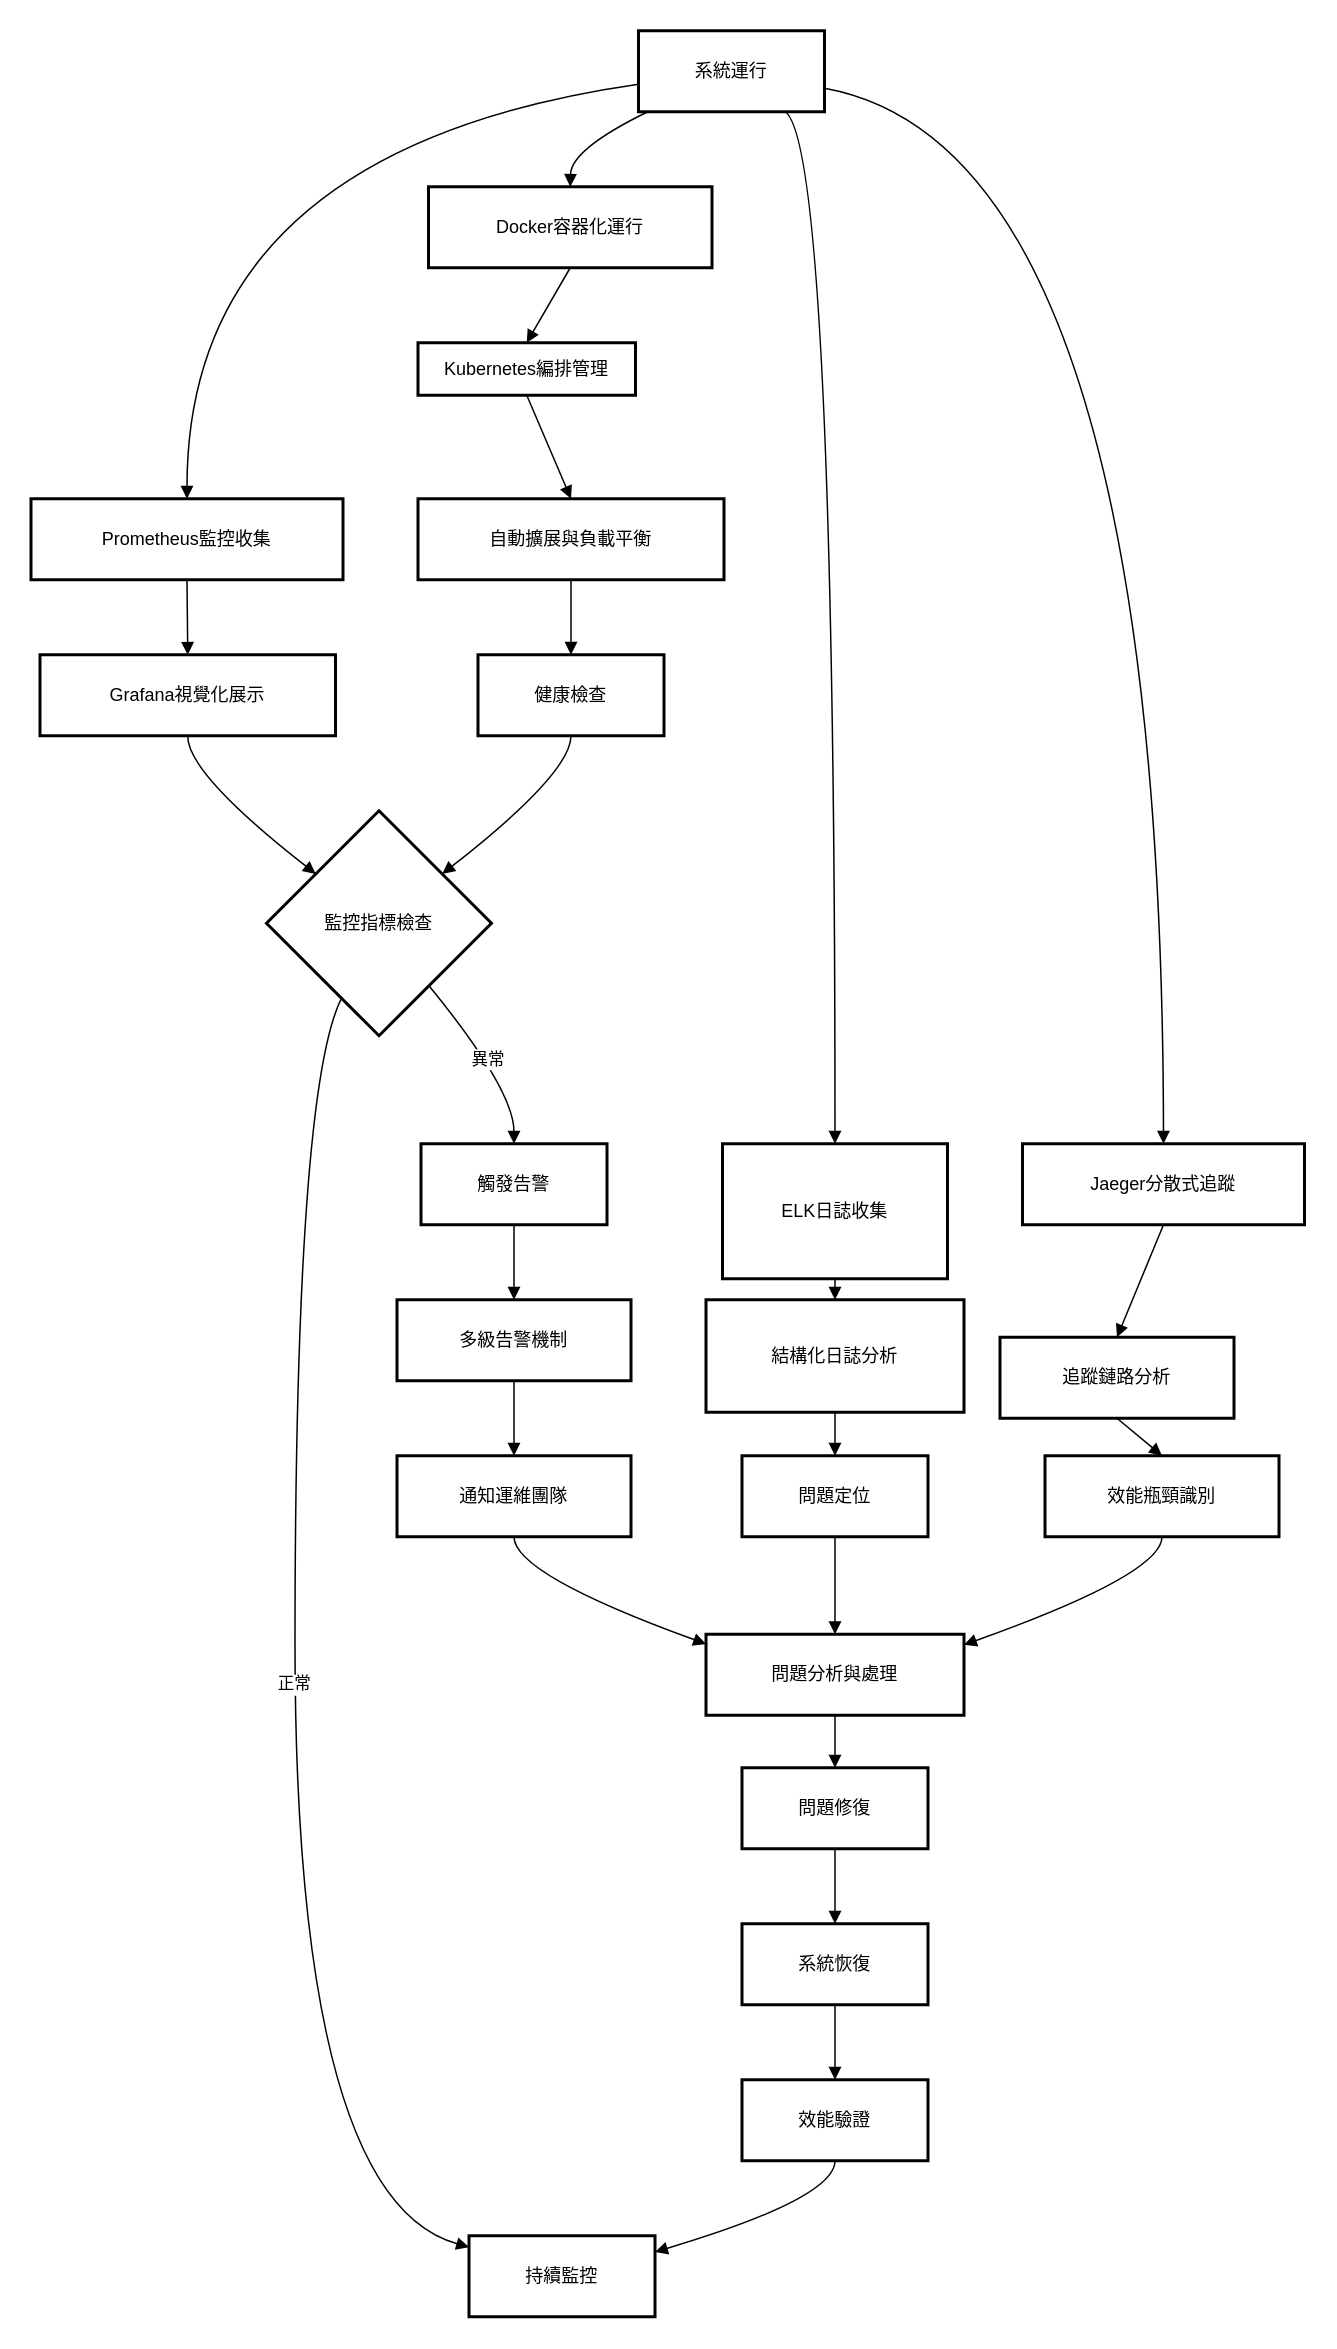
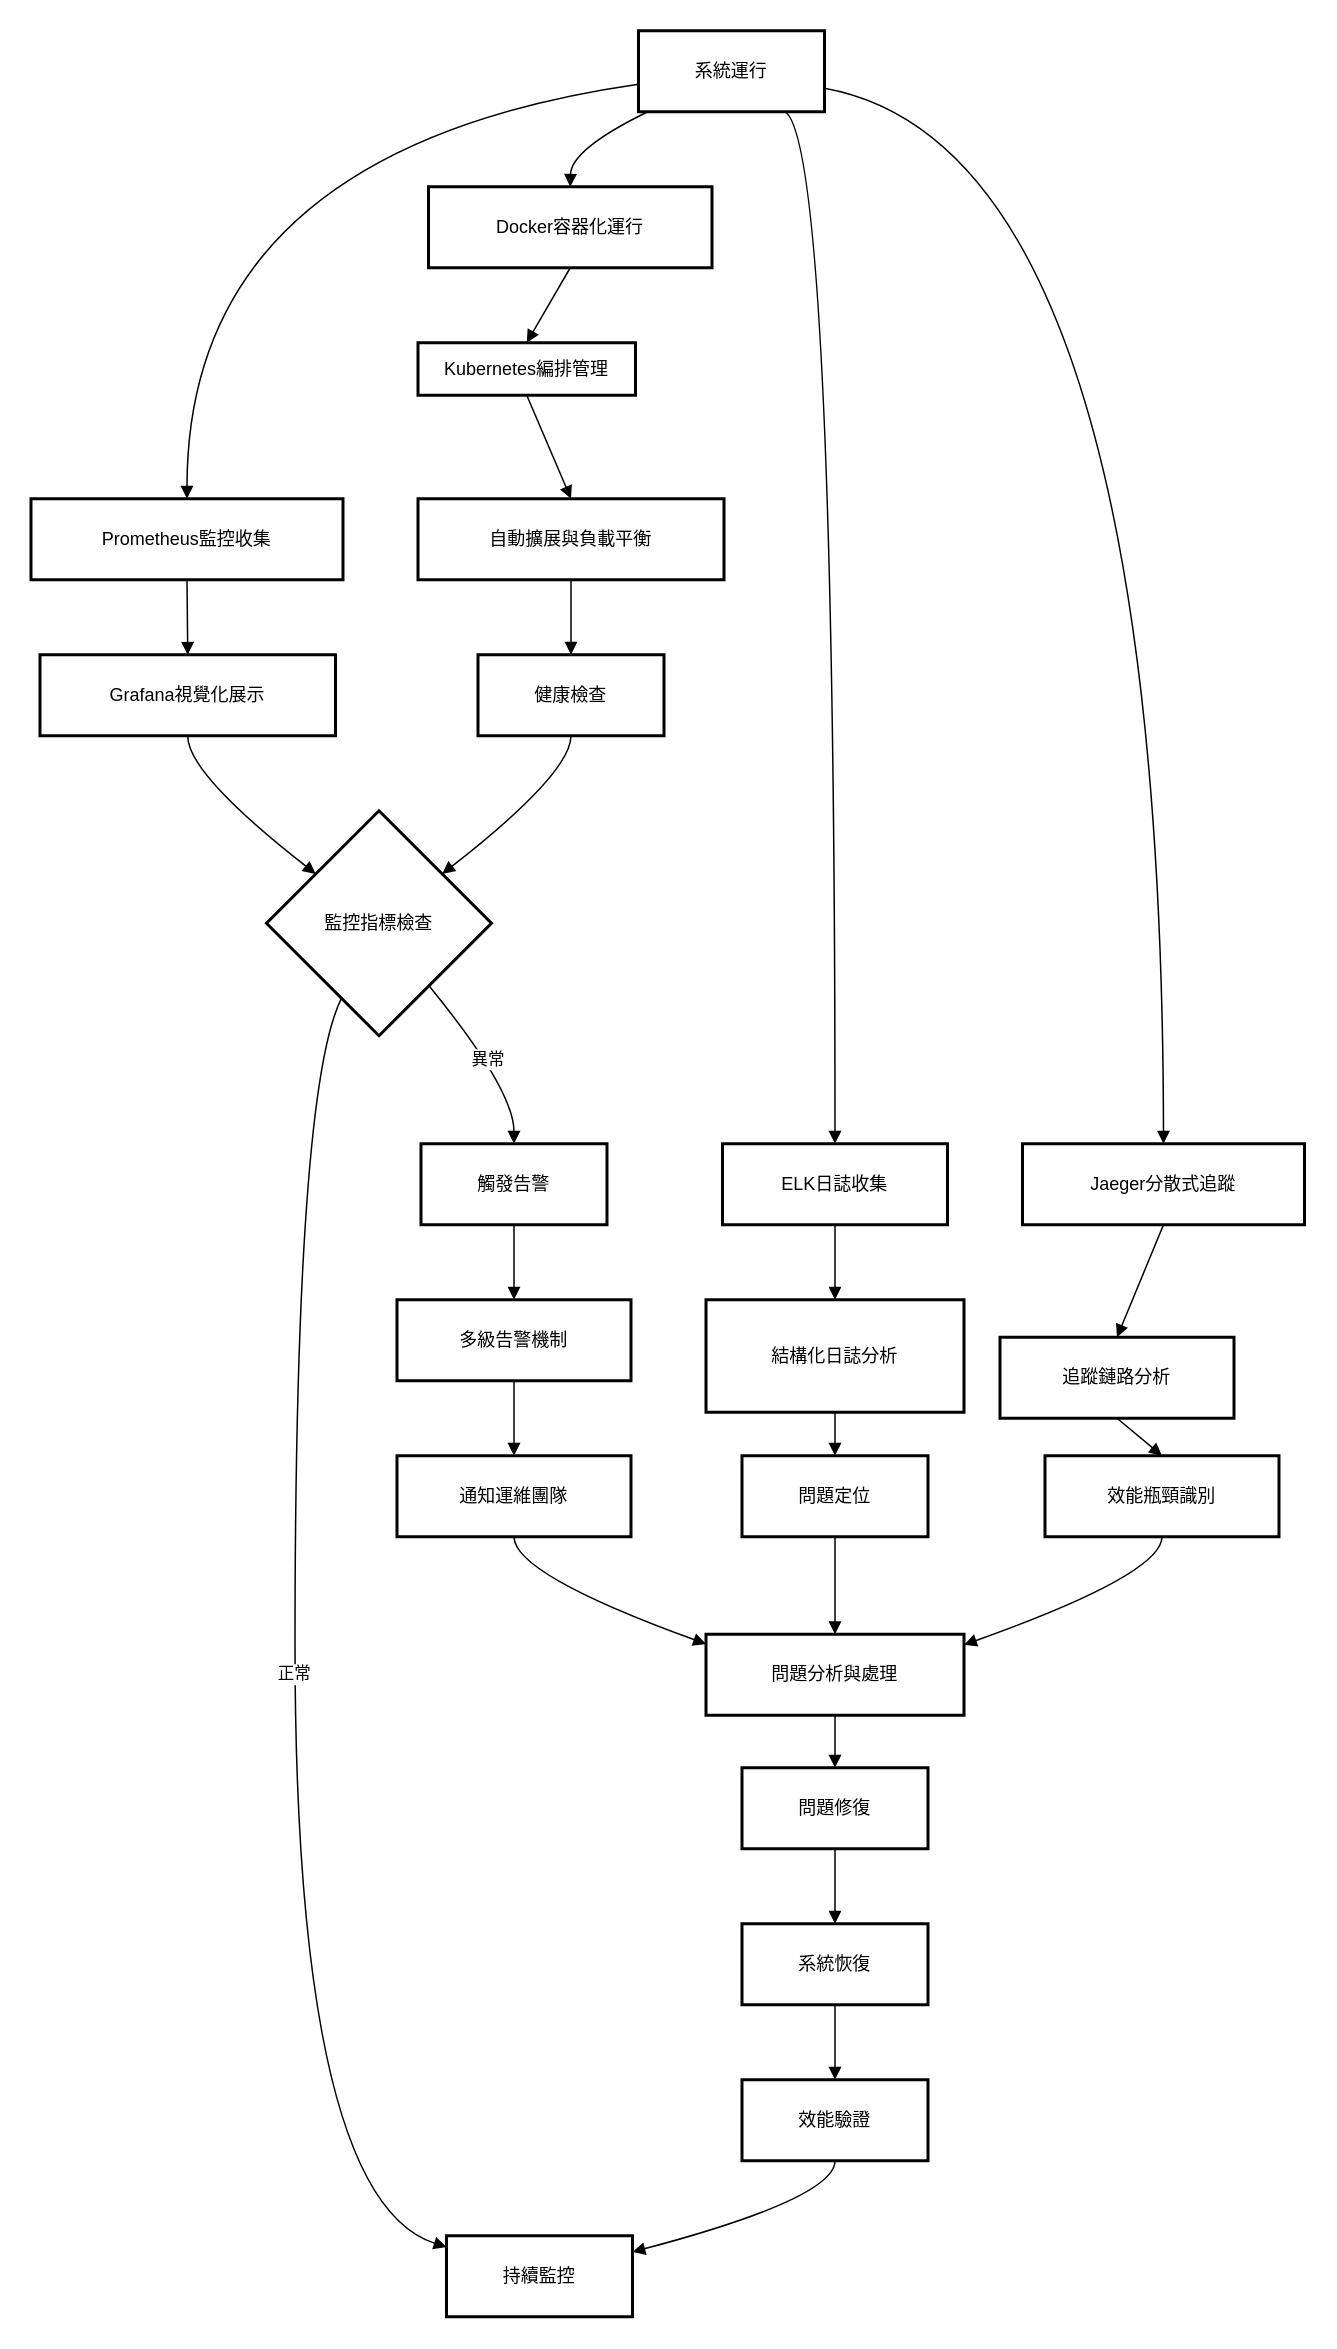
- <mxCell id="4" value="ELK日誌收集" style="whiteSpace=wrap;strokeWidth=2;" vertex="1" parent="1"><mxGeometry x="481" y="762" width="150" height="90" as="geometry" /></mxCell>
+ <mxCell id="4" value="ELK日誌收集" style="whiteSpace=wrap;strokeWidth=2;" vertex="1" parent="1"><mxGeometry x="481" y="762" width="150" height="54" as="geometry" /></mxCell>
- <mxCell id="8" value="持續監控" style="whiteSpace=wrap;strokeWidth=2;" vertex="1" parent="1"><mxGeometry x="312" y="1490" width="124" height="54" as="geometry" /></mxCell>
+ <mxCell id="8" value="持續監控" style="whiteSpace=wrap;strokeWidth=2;" vertex="1" parent="1"><mxGeometry x="297" y="1490" width="124" height="54" as="geometry" /></mxCell>
